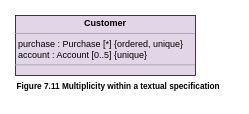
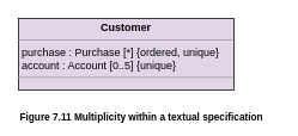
- <mxCell id="3" value="&lt;b&gt;Figure 7.11 Multiplicity within a textual specification&lt;/b&gt;" style="text;html=1;align=left;verticalAlign=middle;resizable=0;points=[];autosize=1;strokeColor=none;fillColor=none;fontSize=11;fontFamily=Helvetica;fontColor=default;" vertex="1" parent="1"><mxGeometry y="100" width="290" height="30" as="geometry" x="20" /></mxCell>
+ <mxCell id="3" value="&lt;b&gt;Figure 7.11 Multiplicity within a textual specification&lt;/b&gt;" style="text;html=1;align=left;verticalAlign=middle;resizable=0;points=[];autosize=1;strokeColor=none;fillColor=none;fontSize=11;fontFamily=Helvetica;fontColor=default;" vertex="1" parent="1"><mxGeometry x="20" y="115" width="290" height="30" as="geometry" /></mxCell>
